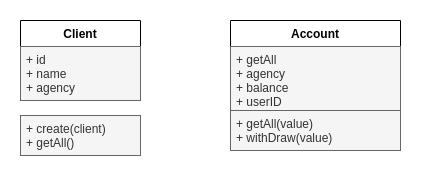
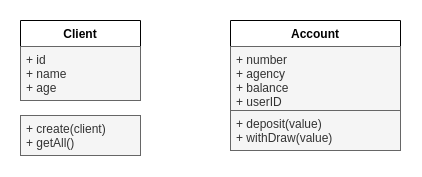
- <mxCell id="3" value="+ id&#10;+ name&#10;+ agency" style="text;align=left;verticalAlign=top;spacingLeft=4;spacingRight=4;overflow=hidden;rotatable=0;points=[[0,0.5],[1,0.5]];portConstraint=eastwest;fillColor=#f5f5f5;fontColor=#333333;strokeColor=#666666;" vertex="1" parent="2"><mxGeometry y="26" width="120" height="54" as="geometry" /></mxCell>
+ <mxCell id="3" value="+ id&#10;+ name&#10;+ age" style="text;align=left;verticalAlign=top;spacingLeft=4;spacingRight=4;overflow=hidden;rotatable=0;points=[[0,0.5],[1,0.5]];portConstraint=eastwest;fillColor=#f5f5f5;fontColor=#333333;strokeColor=#666666;" vertex="1" parent="2"><mxGeometry y="26" width="120" height="54" as="geometry" /></mxCell>
- <mxCell id="5" value="+ getAll&#10;+ agency&#10;+ balance&#10;+ userID" style="text;align=left;verticalAlign=top;spacingLeft=4;spacingRight=4;overflow=hidden;rotatable=0;points=[[0,0.5],[1,0.5]];portConstraint=eastwest;fillColor=#f5f5f5;fontColor=#333333;strokeColor=#666666;" vertex="1" parent="4"><mxGeometry y="26" width="170" height="64" as="geometry" /></mxCell>
+ <mxCell id="5" value="+ number&#10;+ agency&#10;+ balance&#10;+ userID" style="text;align=left;verticalAlign=top;spacingLeft=4;spacingRight=4;overflow=hidden;rotatable=0;points=[[0,0.5],[1,0.5]];portConstraint=eastwest;fillColor=#f5f5f5;fontColor=#333333;strokeColor=#666666;" vertex="1" parent="4"><mxGeometry y="26" width="170" height="64" as="geometry" /></mxCell>
- <mxCell id="6" value="+ getAll(value)&#10;+ withDraw(value)" style="text;strokeColor=#666666;fillColor=#f5f5f5;align=left;verticalAlign=top;spacingLeft=4;spacingRight=4;overflow=hidden;rotatable=0;points=[[0,0.5],[1,0.5]];portConstraint=eastwest;fontColor=#333333;" vertex="1" parent="4"><mxGeometry y="90" width="170" height="40" as="geometry" /></mxCell>
+ <mxCell id="6" value="+ deposit(value)&#10;+ withDraw(value)" style="text;strokeColor=#666666;fillColor=#f5f5f5;align=left;verticalAlign=top;spacingLeft=4;spacingRight=4;overflow=hidden;rotatable=0;points=[[0,0.5],[1,0.5]];portConstraint=eastwest;fontColor=#333333;" vertex="1" parent="4"><mxGeometry y="90" width="170" height="40" as="geometry" /></mxCell>
